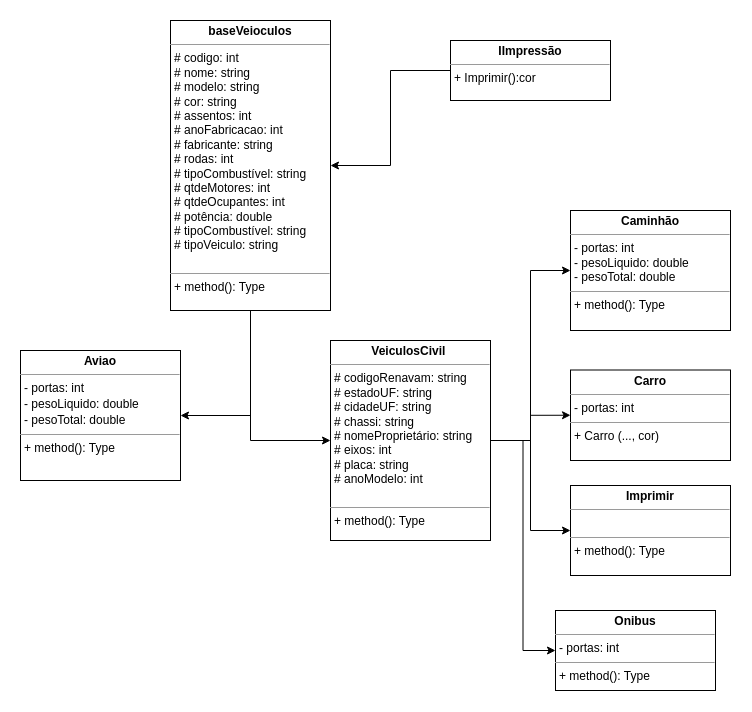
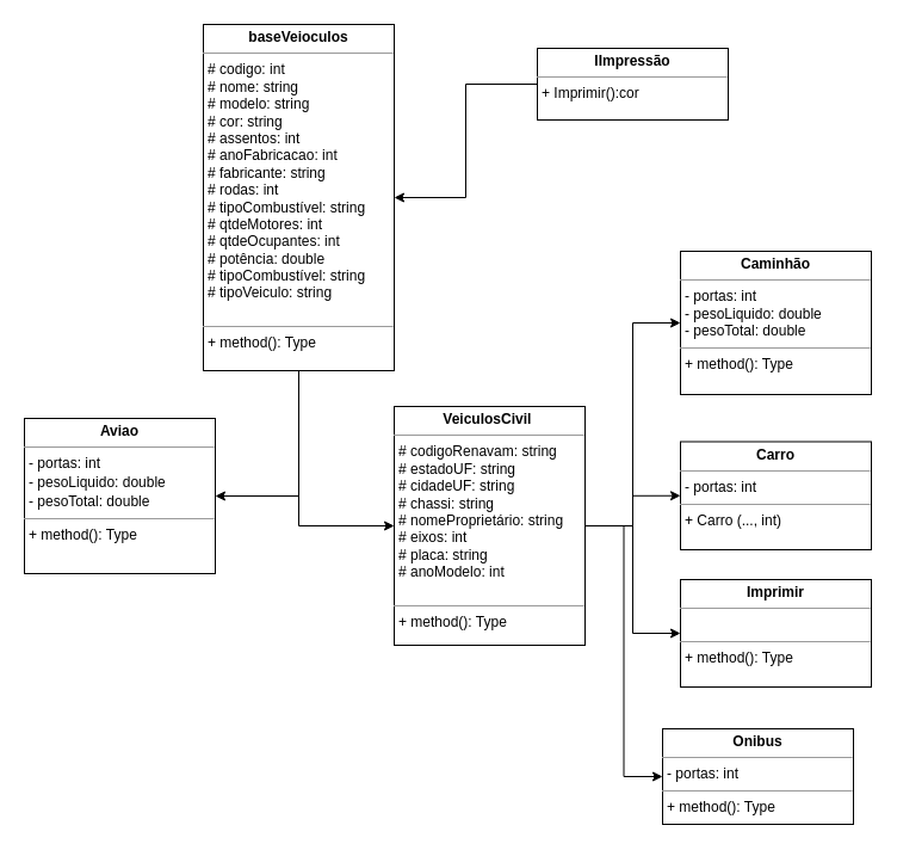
- <mxCell id="12" value="&lt;p style=&quot;margin:0px;margin-top:4px;text-align:center;&quot;&gt;&lt;b&gt;Carro&lt;/b&gt;&lt;/p&gt;&lt;hr size=&quot;1&quot;&gt;&lt;p style=&quot;margin:0px;margin-left:4px;&quot;&gt;&lt;span style=&quot;background-color: initial;&quot;&gt;- portas: int&lt;/span&gt;&lt;/p&gt;&lt;hr size=&quot;1&quot;&gt;&lt;p style=&quot;margin:0px;margin-left:4px;&quot;&gt;+ Carro (..., cor)&lt;/p&gt;" style="verticalAlign=top;align=left;overflow=fill;fontSize=12;fontFamily=Helvetica;html=1;whiteSpace=wrap;" parent="1" vertex="1"><mxGeometry x="570" y="369.5" width="160" height="90.5" as="geometry" /></mxCell>
+ <mxCell id="12" value="&lt;p style=&quot;margin:0px;margin-top:4px;text-align:center;&quot;&gt;&lt;b&gt;Carro&lt;/b&gt;&lt;/p&gt;&lt;hr size=&quot;1&quot;&gt;&lt;p style=&quot;margin:0px;margin-left:4px;&quot;&gt;&lt;span style=&quot;background-color: initial;&quot;&gt;- portas: int&lt;/span&gt;&lt;/p&gt;&lt;hr size=&quot;1&quot;&gt;&lt;p style=&quot;margin:0px;margin-left:4px;&quot;&gt;+ Carro (..., int)&lt;/p&gt;" style="verticalAlign=top;align=left;overflow=fill;fontSize=12;fontFamily=Helvetica;html=1;whiteSpace=wrap;" parent="1" vertex="1"><mxGeometry x="570" y="369.5" width="160" height="90.5" as="geometry" /></mxCell>
